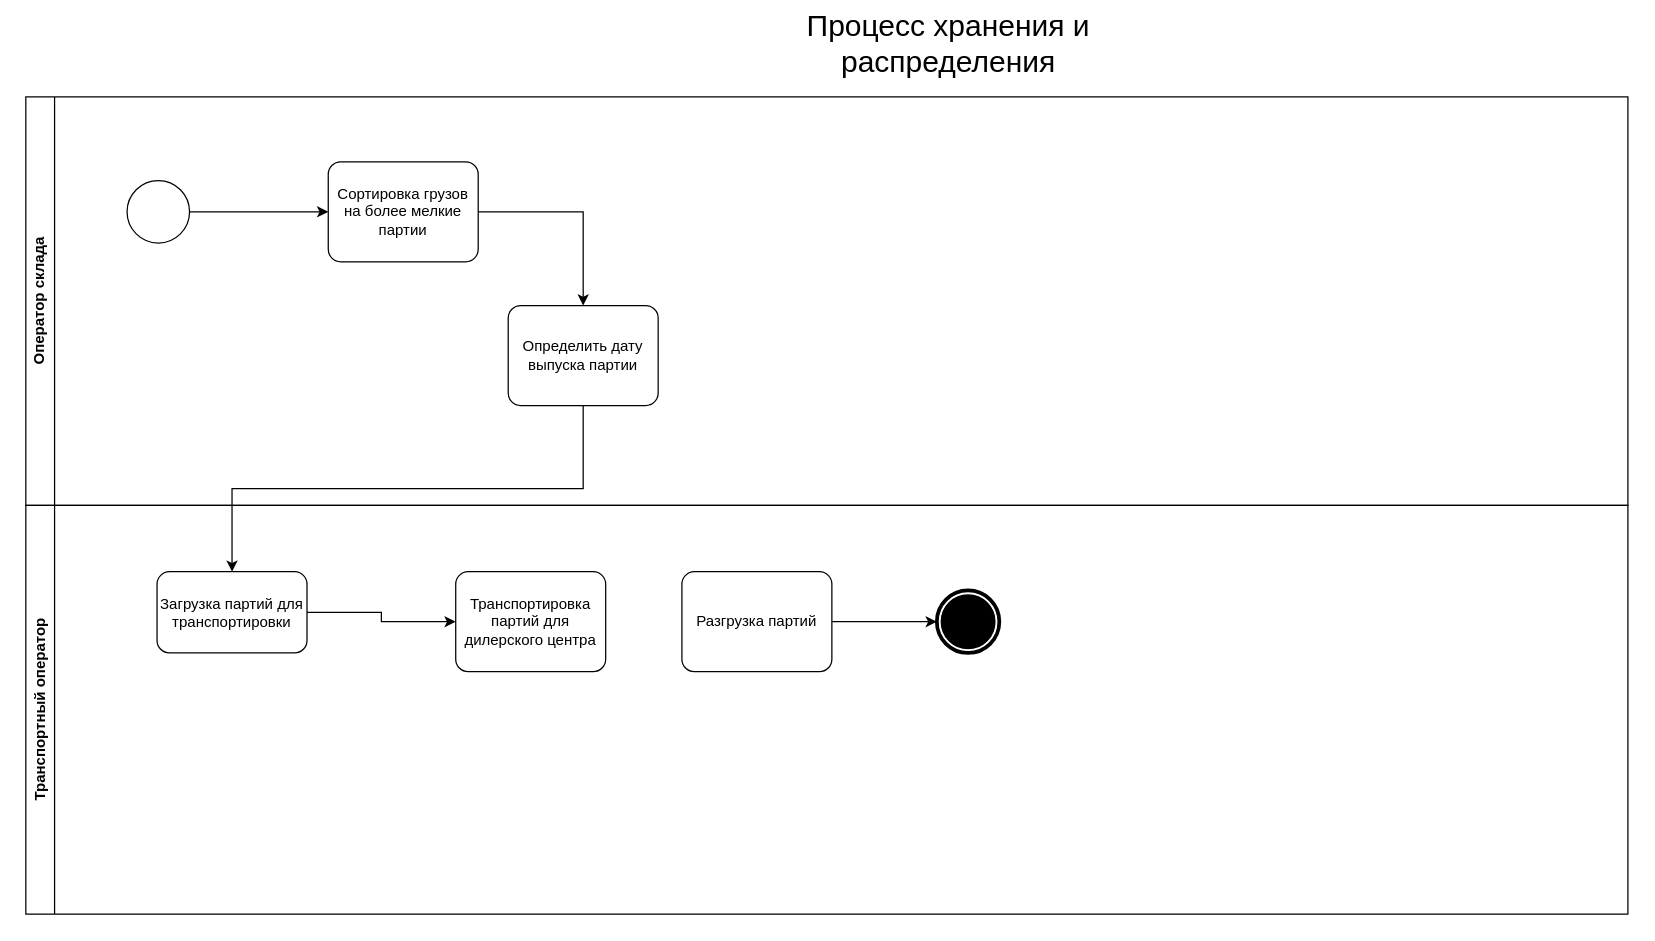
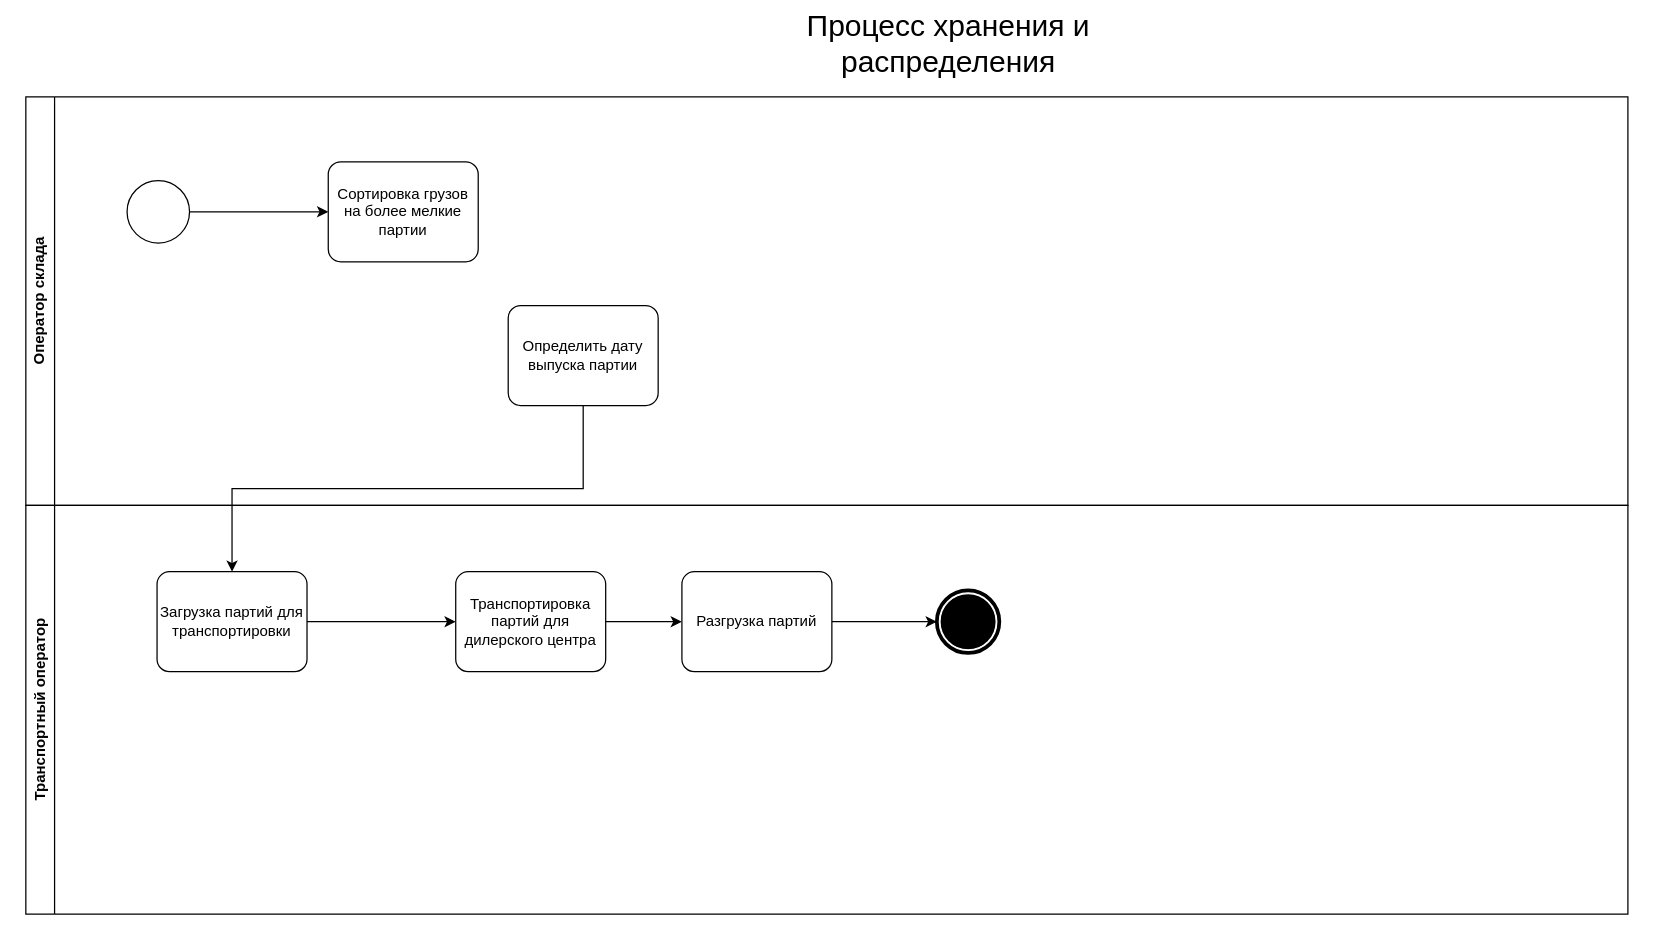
- <mxCell id="5" style="edgeStyle=orthogonalEdgeStyle;rounded=0;orthogonalLoop=1;jettySize=auto;html=1;exitX=1;exitY=0.5;exitDx=0;exitDy=0;exitPerimeter=0;" edge="1" parent="2" source="6" target="7"><mxGeometry relative="1" as="geometry" /></mxCell>
- <mxCell id="11" value="Загрузка партий для транспортировки" style="points=[[0.25,0,0],[0.5,0,0],[0.75,0,0],[1,0.25,0],[1,0.5,0],[1,0.75,0],[0.75,1,0],[0.5,1,0],[0.25,1,0],[0,0.75,0],[0,0.5,0],[0,0.25,0]];shape=mxgraph.bpmn.task;whiteSpace=wrap;rectStyle=rounded;size=10;html=1;taskMarker=abstract;" vertex="1" parent="9"><mxGeometry x="105" y="53" width="120" height="65" as="geometry" /></mxCell>
+ <mxCell id="11" value="Загрузка партий для транспортировки" style="points=[[0.25,0,0],[0.5,0,0],[0.75,0,0],[1,0.25,0],[1,0.5,0],[1,0.75,0],[0.75,1,0],[0.5,1,0],[0.25,1,0],[0,0.75,0],[0,0.5,0],[0,0.25,0]];shape=mxgraph.bpmn.task;whiteSpace=wrap;rectStyle=rounded;size=10;html=1;taskMarker=abstract;" vertex="1" parent="9"><mxGeometry x="105" y="53" width="120" height="80" as="geometry" /></mxCell>
+ <mxCell id="12" style="edgeStyle=orthogonalEdgeStyle;rounded=0;orthogonalLoop=1;jettySize=auto;html=1;exitX=1;exitY=0.5;exitDx=0;exitDy=0;exitPerimeter=0;entryX=0;entryY=0.5;entryDx=0;entryDy=0;entryPerimeter=0;" edge="1" parent="9" source="13" target="15"><mxGeometry relative="1" as="geometry" /></mxCell>
